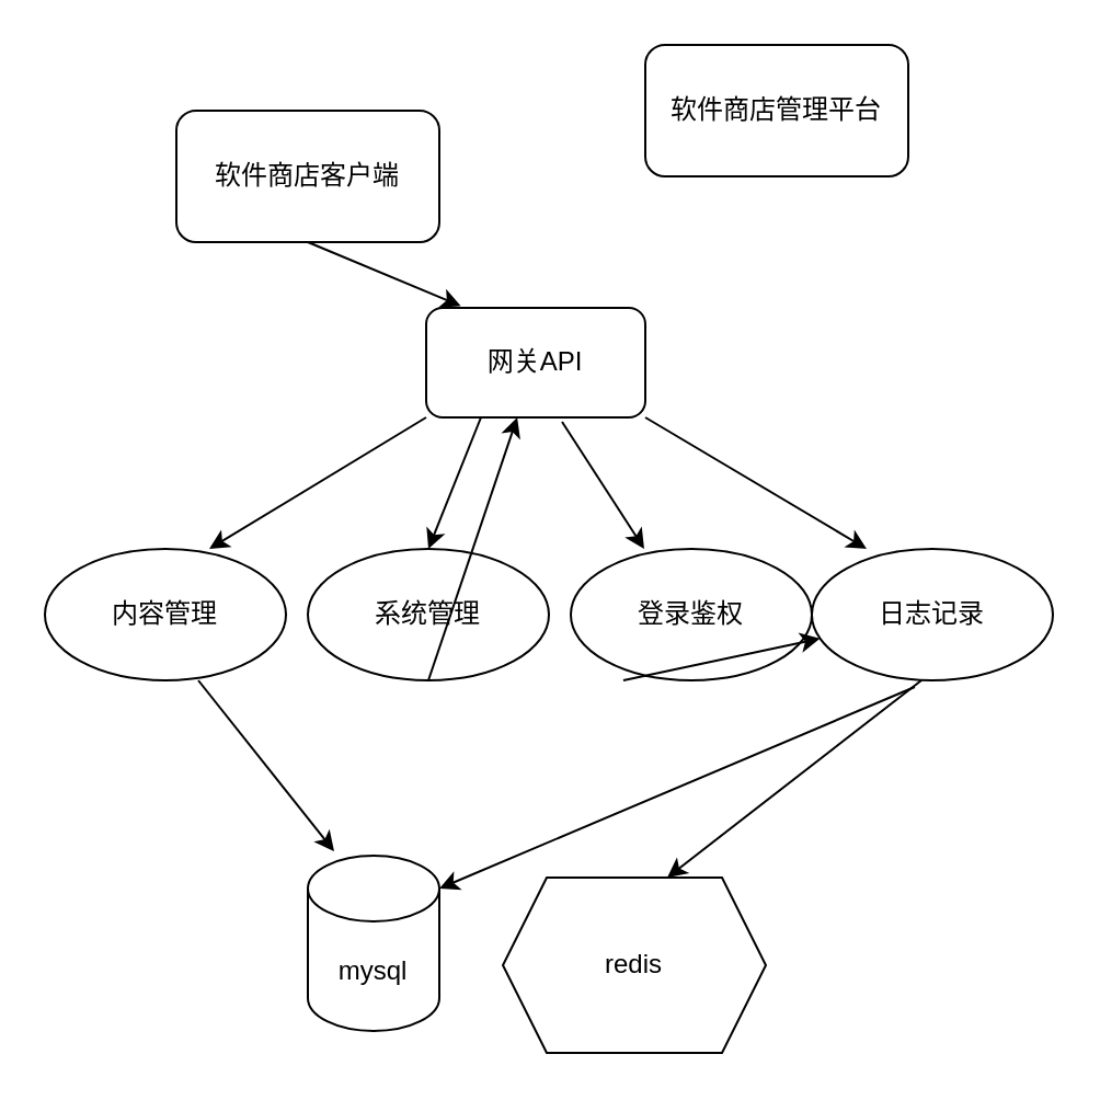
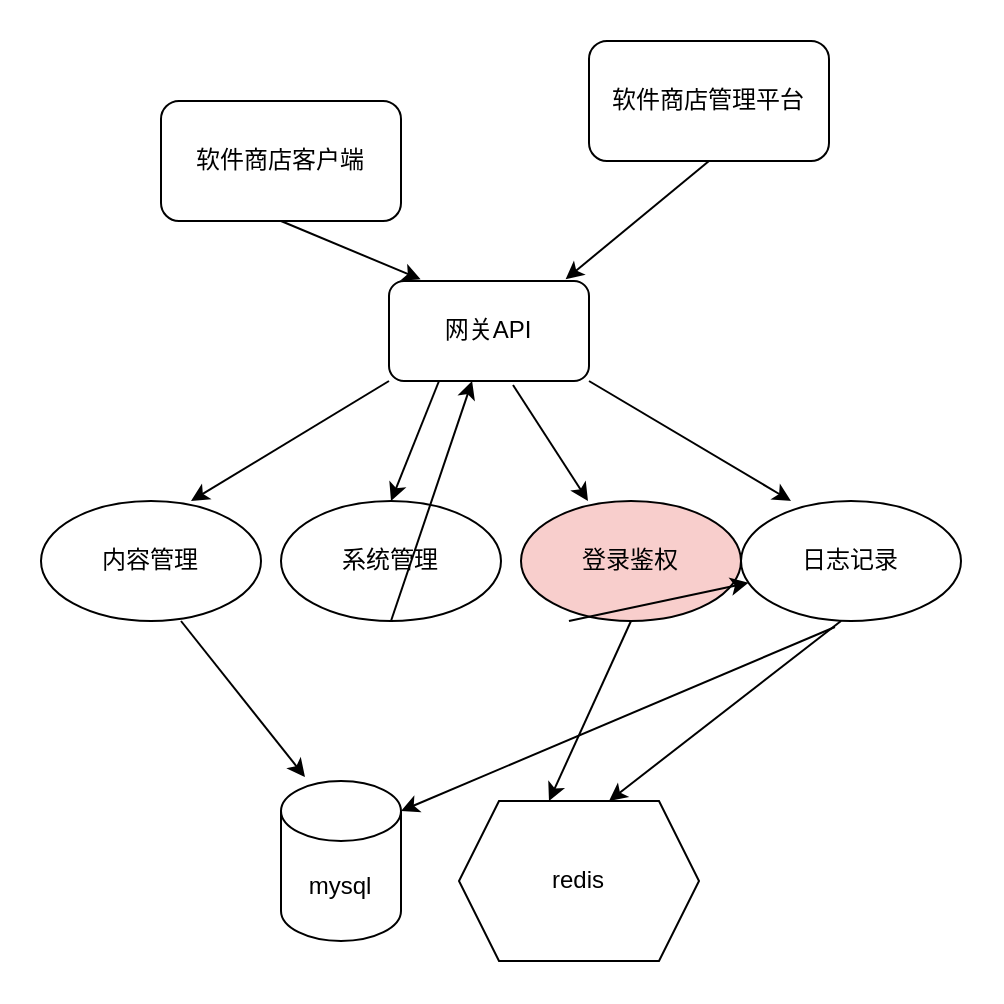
+ <mxCell id="5" value="" style="endArrow=classic;html=1;rounded=0;exitX=0.5;exitY=1;exitDx=0;exitDy=0;entryX=0.883;entryY=-0.017;entryDx=0;entryDy=0;entryPerimeter=0;" edge="1" parent="1" source="4" target="6"><mxGeometry width="50" height="50" relative="1" as="geometry"><mxPoint x="270" y="330" as="sourcePoint" /><mxPoint x="307.75" y="140" as="targetPoint" /></mxGeometry></mxCell>
- <mxCell id="13" value="登录鉴权" style="ellipse;whiteSpace=wrap;html=1;fontSize=12;" vertex="1" parent="1"><mxGeometry x="260" y="250" width="110" height="60" as="geometry" /></mxCell>
+ <mxCell id="13" value="登录鉴权" style="ellipse;whiteSpace=wrap;html=1;fontSize=12;fillColor=#f8cecc;" vertex="1" parent="1"><mxGeometry x="260" y="250" width="110" height="60" as="geometry" /></mxCell>
+ <mxCell id="19" value="" style="endArrow=classic;html=1;rounded=0;fontSize=12;entryX=0.375;entryY=0;entryDx=0;entryDy=0;exitX=0.5;exitY=1;exitDx=0;exitDy=0;" edge="1" parent="1" source="13" target="17"><mxGeometry width="50" height="50" relative="1" as="geometry"><mxPoint x="270" y="330" as="sourcePoint" /><mxPoint x="320" y="280" as="targetPoint" /></mxGeometry></mxCell>
